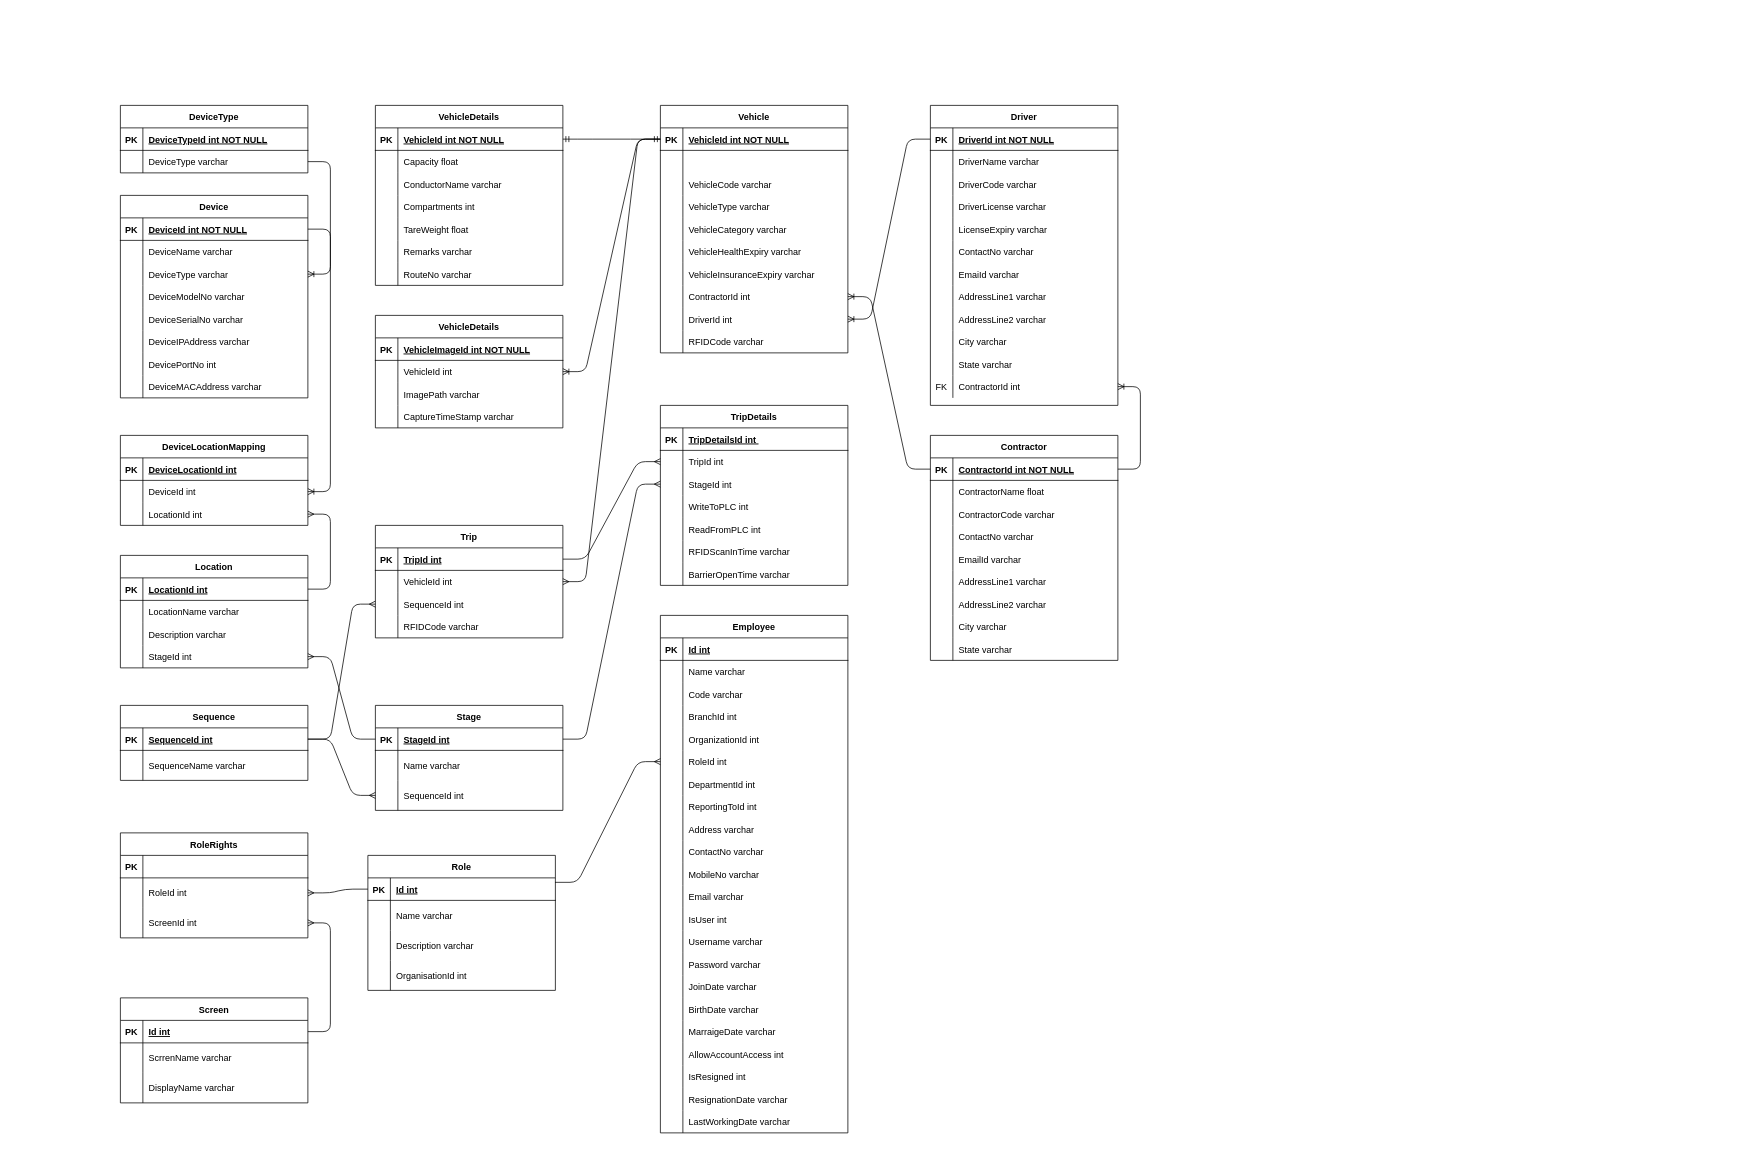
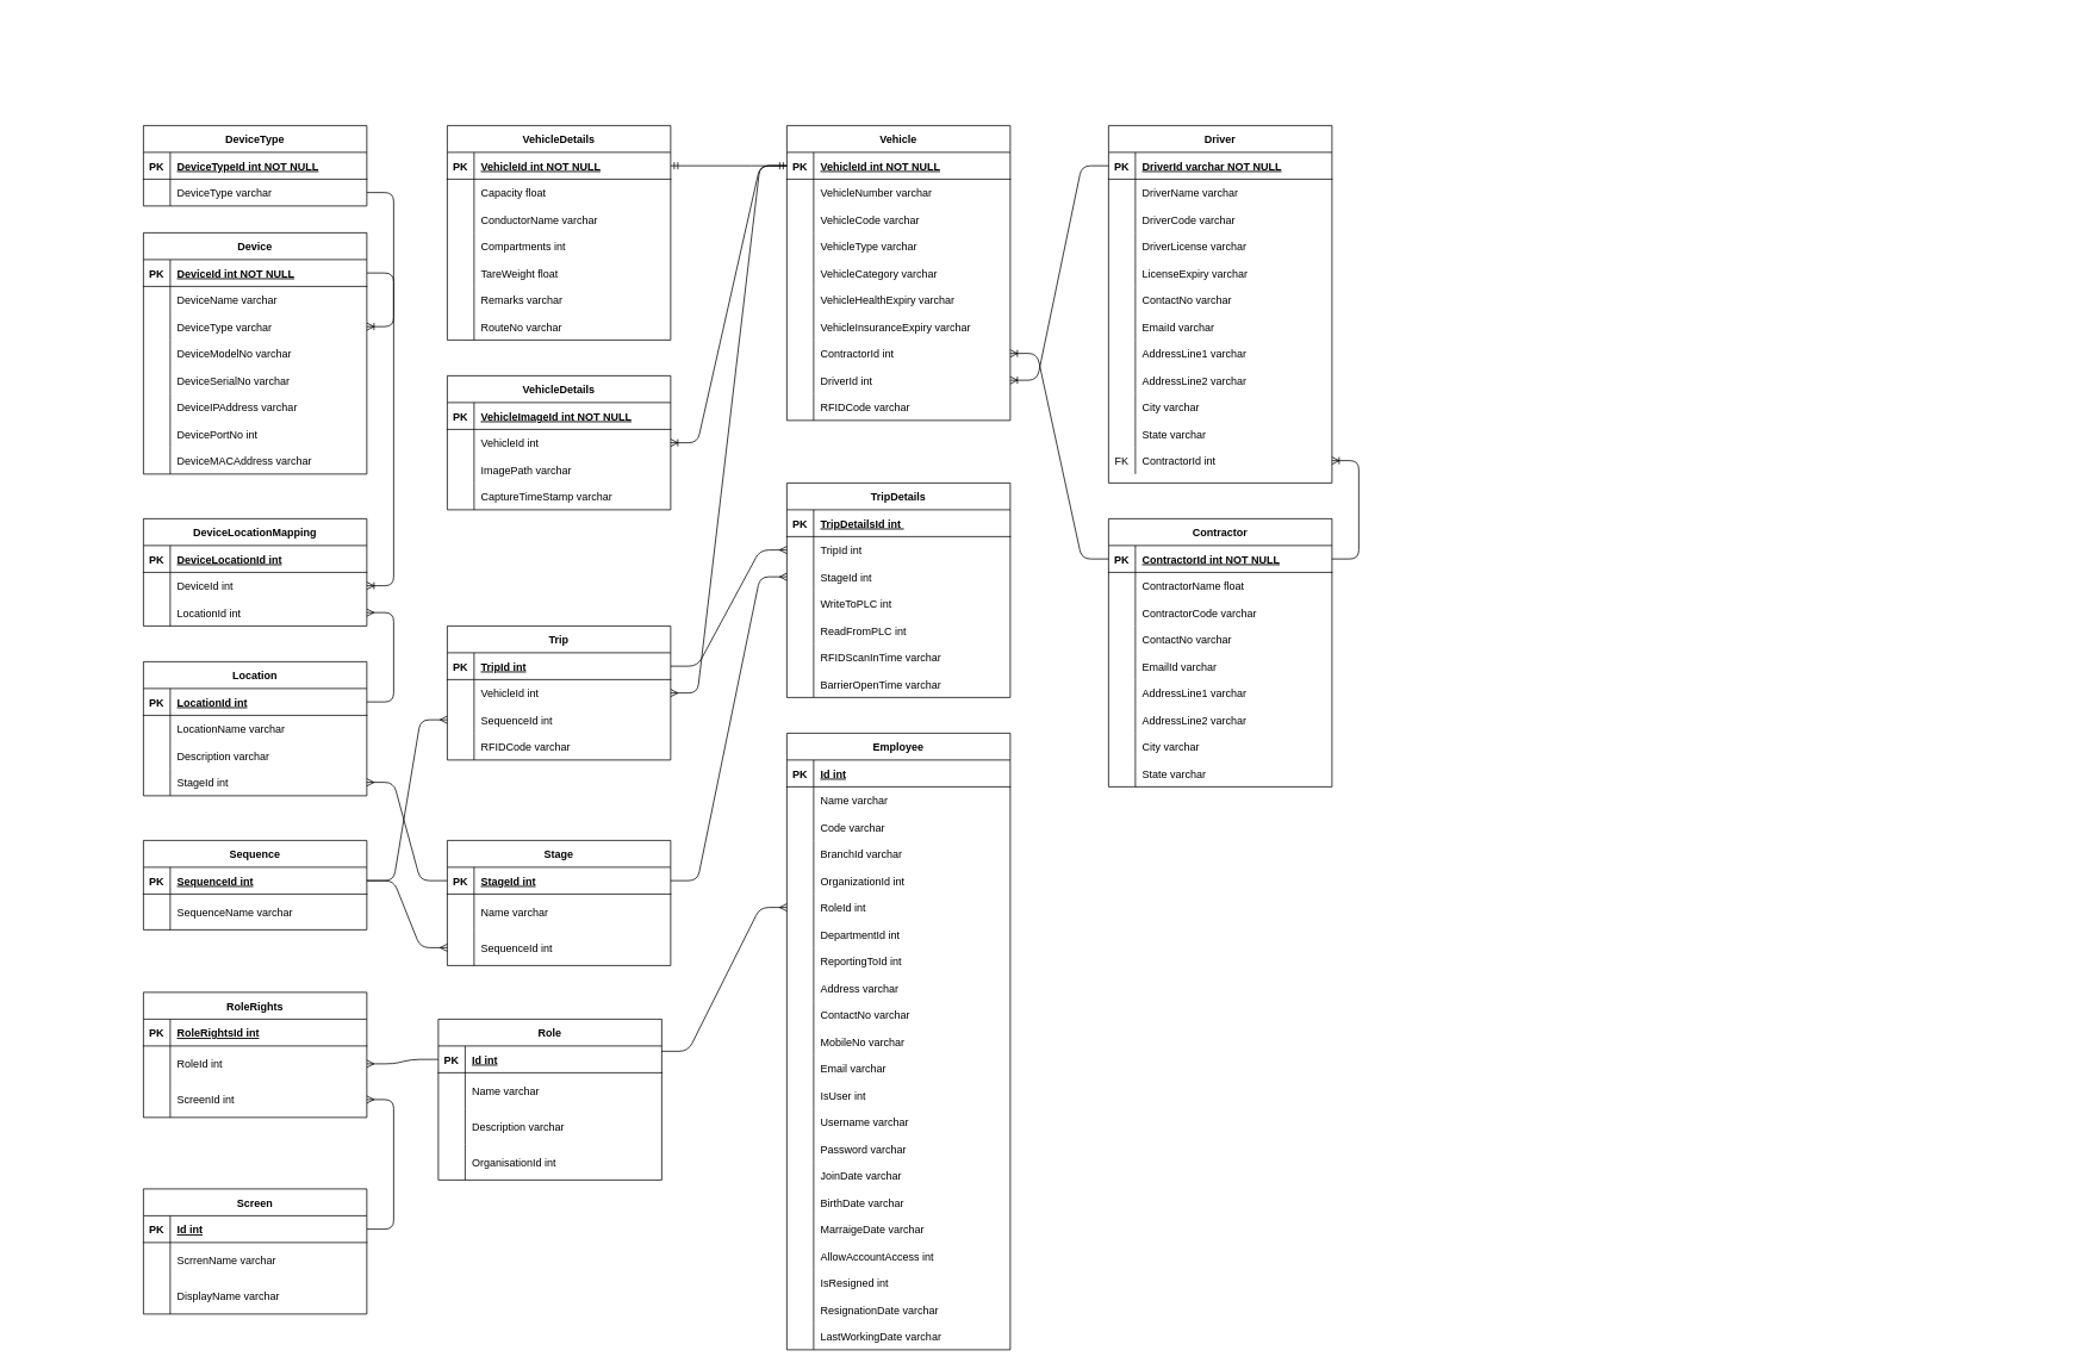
- <mxCell id="64" value="DriverId int NOT NULL " style="shape=partialRectangle;overflow=hidden;connectable=0;fillColor=none;top=0;left=0;bottom=0;right=0;align=left;spacingLeft=6;fontStyle=5;strokeColor=default;shadow=0;" parent="62" vertex="1"><mxGeometry x="30" width="220" height="30" as="geometry" /></mxCell>
+ <mxCell id="64" value="DriverId varchar NOT NULL " style="shape=partialRectangle;overflow=hidden;connectable=0;fillColor=none;top=0;left=0;bottom=0;right=0;align=left;spacingLeft=6;fontStyle=5;strokeColor=default;shadow=0;" parent="62" vertex="1"><mxGeometry x="30" width="220" height="30" as="geometry" /></mxCell>
+ <mxCell id="36" value="VehicleNumber varchar" style="shape=partialRectangle;overflow=hidden;connectable=0;fillColor=none;top=0;left=0;bottom=0;right=0;align=left;spacingLeft=6;strokeColor=default;shadow=0;" parent="34" vertex="1"><mxGeometry x="30" width="220" height="30" as="geometry" /></mxCell>
- <mxCell id="266" value="BranchId int" style="shape=partialRectangle;overflow=hidden;connectable=0;fillColor=none;top=0;left=0;bottom=0;right=0;align=left;spacingLeft=6;strokeColor=default;shadow=0;" vertex="1" parent="264"><mxGeometry x="30" width="220" height="30" as="geometry" /></mxCell>
+ <mxCell id="266" value="BranchId varchar" style="shape=partialRectangle;overflow=hidden;connectable=0;fillColor=none;top=0;left=0;bottom=0;right=0;align=left;spacingLeft=6;strokeColor=default;shadow=0;" vertex="1" parent="264"><mxGeometry x="30" width="220" height="30" as="geometry" /></mxCell>
+ <mxCell id="338" value="RoleRightsId int" style="shape=partialRectangle;overflow=hidden;connectable=0;fillColor=none;top=0;left=0;bottom=0;right=0;align=left;spacingLeft=6;fontStyle=5;strokeColor=default;shadow=0;" vertex="1" parent="336"><mxGeometry x="30" width="220" height="30" as="geometry" /></mxCell>
